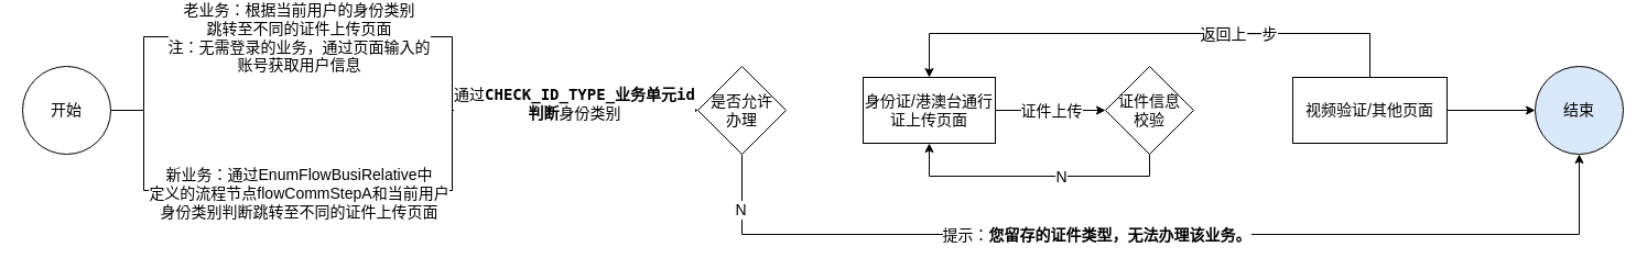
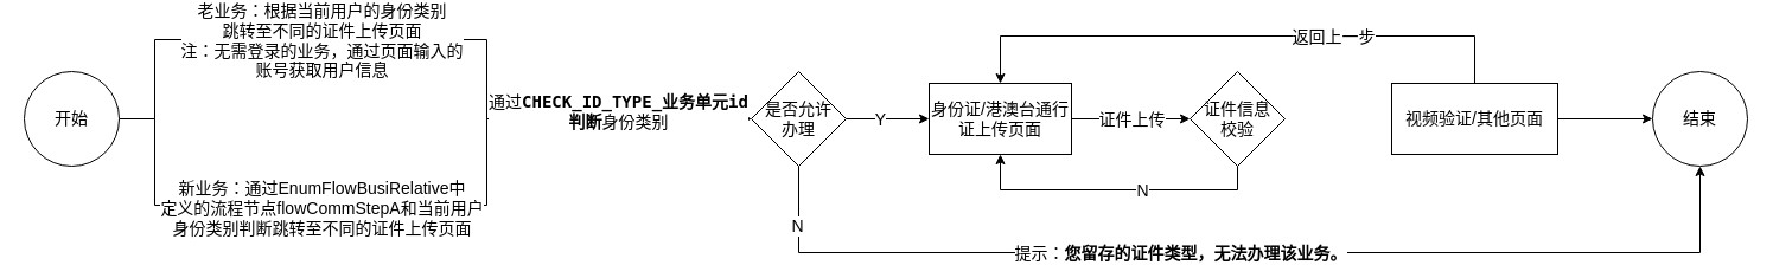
+ <mxCell id="19" style="edgeStyle=orthogonalEdgeStyle;rounded=0;orthogonalLoop=1;jettySize=auto;html=1;exitX=1;exitY=0.5;exitDx=0;exitDy=0;" edge="1" parent="1" source="24" target="4"><mxGeometry relative="1" as="geometry" /></mxCell>
+ <mxCell id="20" value="Y" style="edgeLabel;html=1;align=center;verticalAlign=middle;resizable=0;points=[];fontSize=14;" vertex="1" connectable="0" parent="19"><mxGeometry x="-0.206" relative="1" as="geometry"><mxPoint as="offset" /></mxGeometry></mxCell>
- <mxCell id="18" value="结束" style="ellipse;whiteSpace=wrap;html=1;aspect=fixed;fontSize=14;fillColor=#dae8fc;" parent="1" vertex="1"><mxGeometry x="1393" y="50" width="80" height="80" as="geometry" /></mxCell>
+ <mxCell id="18" value="结束" style="ellipse;whiteSpace=wrap;html=1;aspect=fixed;fontSize=14;" parent="1" vertex="1"><mxGeometry x="1393" y="50" width="80" height="80" as="geometry" /></mxCell>
